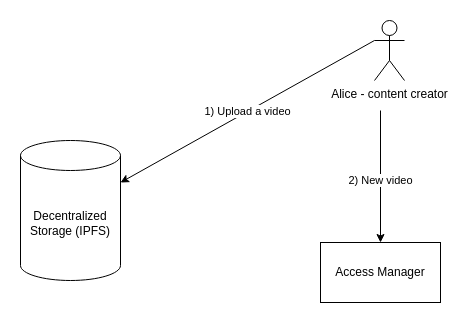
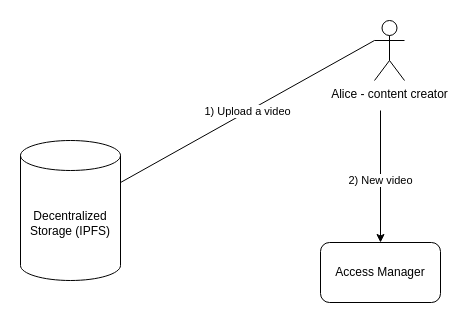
- <mxCell id="5" value="1) Upload a video" style="edgeStyle=none;rounded=0;orthogonalLoop=1;jettySize=auto;html=1;exitX=0;exitY=0.333;exitDx=0;exitDy=0;exitPerimeter=0;" parent="1" source="6" target="3" edge="1"><mxGeometry relative="1" as="geometry" /></mxCell>
+ <mxCell id="5" value="1) Upload a video" style="edgeStyle=none;rounded=0;orthogonalLoop=1;jettySize=auto;html=1;exitX=0;exitY=0.333;exitDx=0;exitDy=0;exitPerimeter=0;endArrow=none;" parent="1" source="6" target="3" edge="1"><mxGeometry relative="1" as="geometry" /></mxCell>
- <mxCell id="2" value="Access Manager" style="whiteSpace=wrap;html=1;rounded=0;" parent="1" vertex="1"><mxGeometry x="320" y="242" width="120" height="60" as="geometry" /></mxCell>
+ <mxCell id="2" value="Access Manager" style="rounded=1;whiteSpace=wrap;html=1;" parent="1" vertex="1"><mxGeometry x="320" y="242" width="120" height="60" as="geometry" /></mxCell>
